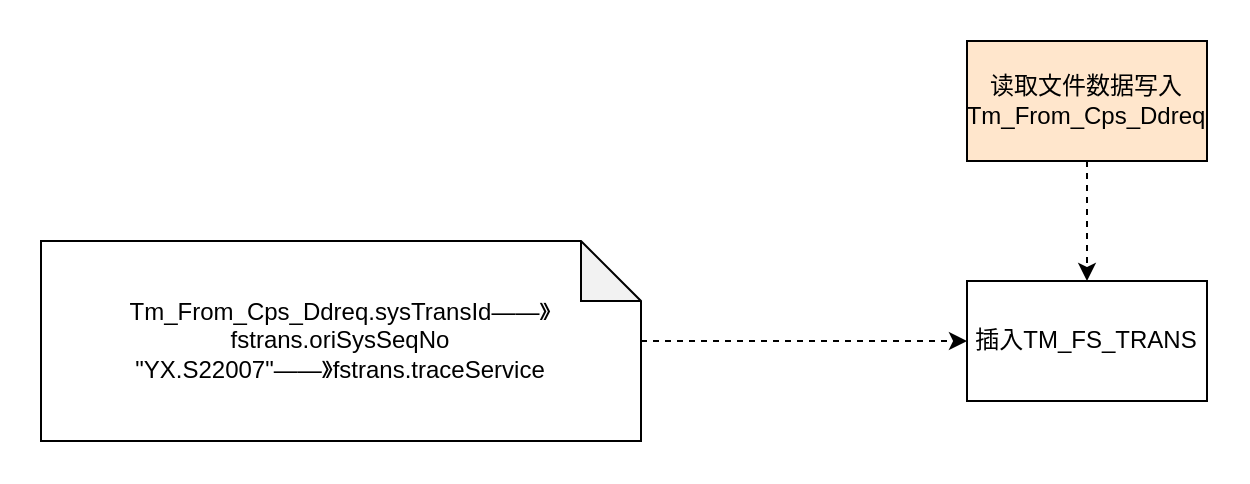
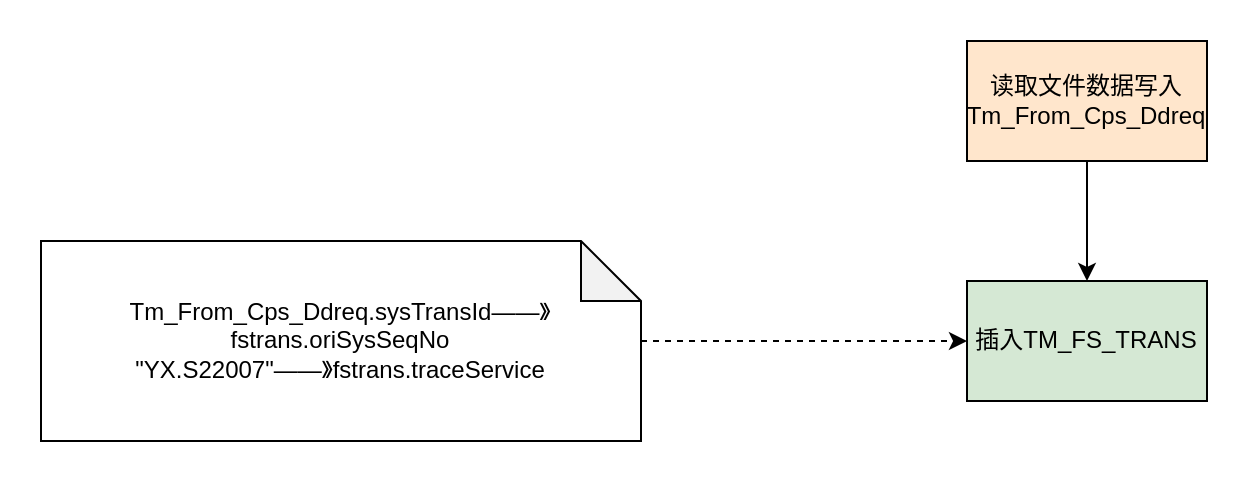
- <mxCell id="2" value="" style="edgeStyle=orthogonalEdgeStyle;rounded=0;orthogonalLoop=1;jettySize=auto;html=1;dashed=1;" edge="1" parent="1" source="3" target="4"><mxGeometry relative="1" as="geometry" /></mxCell>
+ <mxCell id="2" value="" style="edgeStyle=orthogonalEdgeStyle;rounded=0;orthogonalLoop=1;jettySize=auto;html=1;" edge="1" parent="1" source="3" target="4"><mxGeometry relative="1" as="geometry" /></mxCell>
- <mxCell id="4" value="&lt;div&gt;插入TM_FS_TRANS&lt;/div&gt;" style="rounded=0;whiteSpace=wrap;html=1;" vertex="1" parent="1"><mxGeometry x="483" y="140" width="120" height="60" as="geometry" /></mxCell>
+ <mxCell id="4" value="&lt;div&gt;插入TM_FS_TRANS&lt;/div&gt;" style="rounded=0;whiteSpace=wrap;html=1;fillColor=#d5e8d4;" vertex="1" parent="1"><mxGeometry x="483" y="140" width="120" height="60" as="geometry" /></mxCell>
